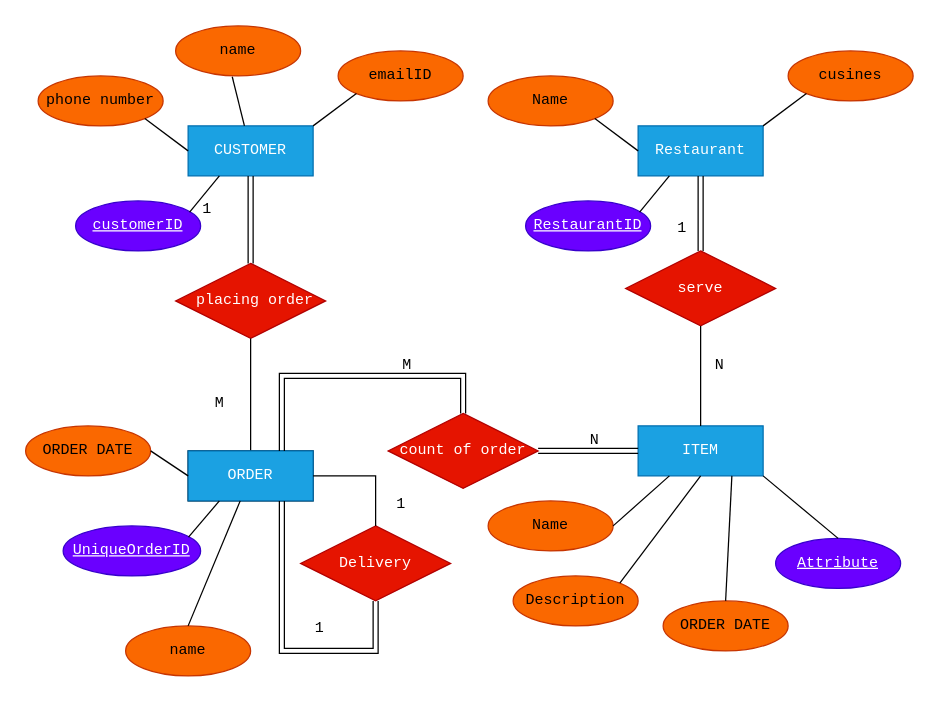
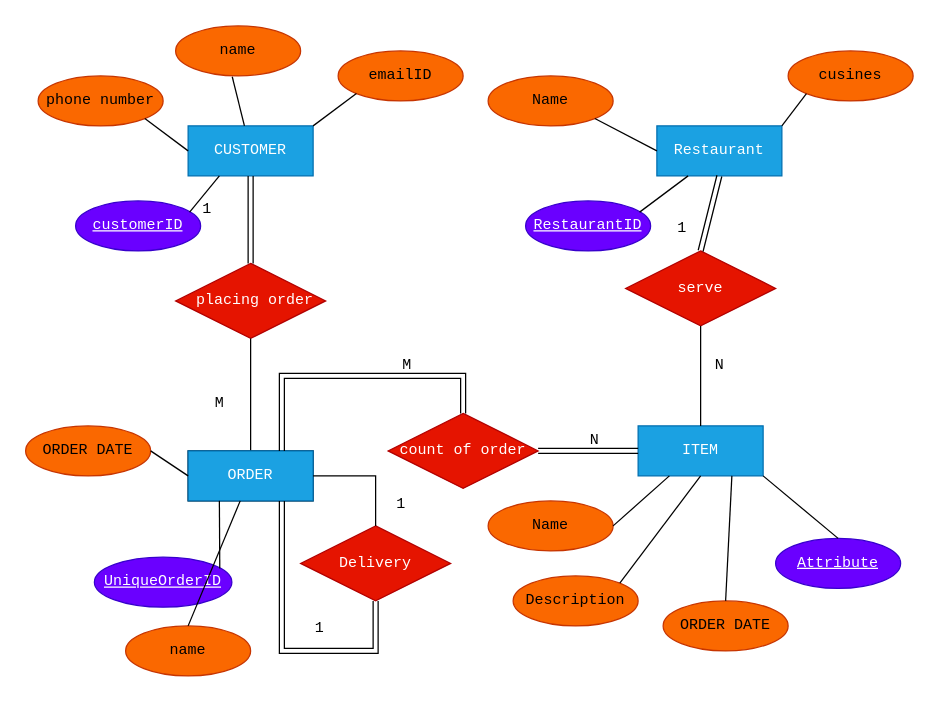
- <mxCell id="21" value="Restaurant" style="whiteSpace=wrap;html=1;align=center;fontFamily=Courier New;fillColor=#1ba1e2;fontColor=#ffffff;strokeColor=#006EAF;" parent="1" vertex="1"><mxGeometry x="510" y="100" width="100" height="40" as="geometry" /></mxCell>
+ <mxCell id="21" value="Restaurant" style="whiteSpace=wrap;html=1;align=center;fontFamily=Courier New;fillColor=#1ba1e2;fontColor=#ffffff;strokeColor=#006EAF;" parent="1" vertex="1"><mxGeometry x="525" y="100" width="100" height="40" as="geometry" /></mxCell>
- <mxCell id="35" value="UniqueOrderID" style="ellipse;whiteSpace=wrap;html=1;align=center;fontStyle=4;strokeColor=#3700CC;verticalAlign=middle;fontFamily=Courier New;fontSize=12;fontColor=#ffffff;fillColor=#6a00ff;" parent="1" vertex="1"><mxGeometry x="50" y="420" width="110" height="40" as="geometry" /></mxCell>
+ <mxCell id="35" value="UniqueOrderID" style="ellipse;whiteSpace=wrap;html=1;align=center;fontStyle=4;strokeColor=#3700CC;verticalAlign=middle;fontFamily=Courier New;fontSize=12;fontColor=#ffffff;fillColor=#6a00ff;" parent="1" vertex="1"><mxGeometry x="75" y="445" width="110" height="40" as="geometry" /></mxCell>
